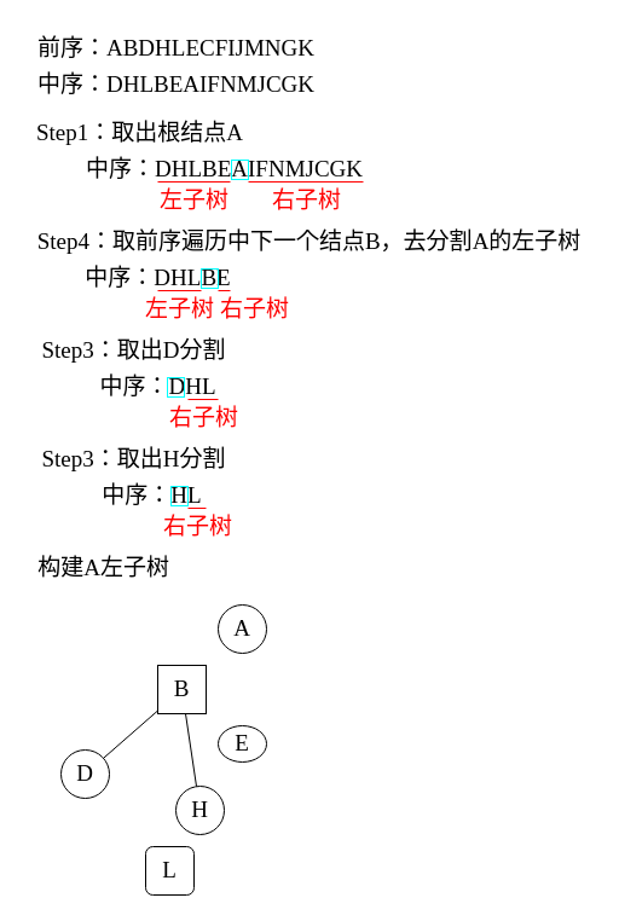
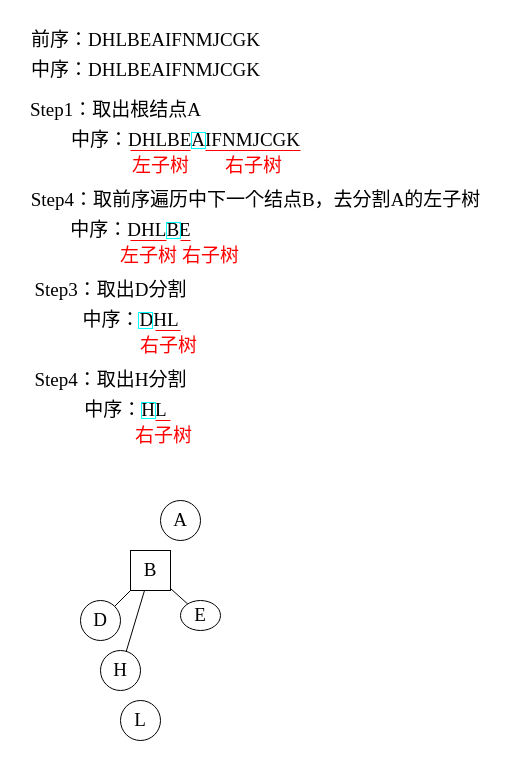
- <mxCell id="2" value="&lt;font face=&quot;SimSun&quot;&gt;前序：&lt;/font&gt;ABDHLECFIJMNGK" style="text;html=1;align=center;verticalAlign=middle;resizable=0;points=[];autosize=1;strokeColor=none;fillColor=none;fontFamily=Times New Roman;fontSize=19;" parent="1" vertex="1"><mxGeometry x="20" y="20" width="250" height="40" as="geometry" /></mxCell>
+ <mxCell id="2" value="&lt;font face=&quot;SimSun&quot;&gt;前序：&lt;/font&gt;DHLBEAIFNMJCGK" style="text;html=1;align=center;verticalAlign=middle;resizable=0;points=[];autosize=1;strokeColor=none;fillColor=none;fontFamily=Times New Roman;fontSize=19;" parent="1" vertex="1"><mxGeometry x="20" y="20" width="250" height="40" as="geometry" /></mxCell>
- <mxCell id="18" value="Step3：&lt;font face=&quot;SimSun&quot;&gt;取出&lt;/font&gt;H&lt;font face=&quot;SimSun&quot;&gt;分割&lt;/font&gt;" style="text;html=1;align=center;verticalAlign=middle;resizable=0;points=[];autosize=1;strokeColor=none;fillColor=none;fontSize=19;fontFamily=Times New Roman;" vertex="1" parent="1"><mxGeometry x="20" y="360" width="180" height="40" as="geometry" /></mxCell>
+ <mxCell id="18" value="Step4：&lt;font face=&quot;SimSun&quot;&gt;取出&lt;/font&gt;H&lt;font face=&quot;SimSun&quot;&gt;分割&lt;/font&gt;" style="text;html=1;align=center;verticalAlign=middle;resizable=0;points=[];autosize=1;strokeColor=none;fillColor=none;fontSize=19;fontFamily=Times New Roman;" vertex="1" parent="1"><mxGeometry x="20" y="360" width="180" height="40" as="geometry" /></mxCell>
- <mxCell id="22" value="&lt;font face=&quot;SimSun&quot;&gt;构建&lt;/font&gt;A&lt;font face=&quot;SimSun&quot;&gt;左子树&lt;/font&gt;" style="text;html=1;align=center;verticalAlign=middle;resizable=0;points=[];autosize=1;strokeColor=none;fillColor=none;fontSize=19;fontFamily=Times New Roman;" vertex="1" parent="1"><mxGeometry x="20" y="450" width="130" height="40" as="geometry" /></mxCell>
- <mxCell id="23" value="A" style="ellipse;whiteSpace=wrap;html=1;fontFamily=Times New Roman;fontSize=19;" vertex="1" parent="1"><mxGeometry x="180" y="500" width="40" height="40" as="geometry" /></mxCell>
+ <mxCell id="23" value="A" style="ellipse;whiteSpace=wrap;html=1;fontFamily=Times New Roman;fontSize=19;" vertex="1" parent="1"><mxGeometry x="160" y="500" width="40" height="40" as="geometry" /></mxCell>
+ <mxCell id="25" style="edgeStyle=none;html=1;fontFamily=Times New Roman;fontSize=19;endArrow=none;endFill=0;" edge="1" parent="1" source="26" target="28"><mxGeometry relative="1" as="geometry" /></mxCell>
- <mxCell id="27" value="D" style="ellipse;whiteSpace=wrap;html=1;fontFamily=Times New Roman;fontSize=19;" vertex="1" parent="1"><mxGeometry x="50" y="620" width="40" height="40" as="geometry" /></mxCell>
+ <mxCell id="27" value="D" style="ellipse;whiteSpace=wrap;html=1;fontFamily=Times New Roman;fontSize=19;" vertex="1" parent="1"><mxGeometry x="80" y="600" width="40" height="40" as="geometry" /></mxCell>
- <mxCell id="30" value="H" style="ellipse;whiteSpace=wrap;html=1;fontFamily=Times New Roman;fontSize=19;" vertex="1" parent="1"><mxGeometry x="145" y="650" width="40" height="40" as="geometry" /></mxCell>
+ <mxCell id="30" value="H" style="ellipse;whiteSpace=wrap;html=1;fontFamily=Times New Roman;fontSize=19;" vertex="1" parent="1"><mxGeometry x="100" y="650" width="40" height="40" as="geometry" /></mxCell>
- <mxCell id="31" value="L" style="whiteSpace=wrap;html=1;fontFamily=Times New Roman;fontSize=19;rounded=1;" vertex="1" parent="1"><mxGeometry x="120" y="700" width="40" height="40" as="geometry" /></mxCell>
+ <mxCell id="31" value="L" style="ellipse;whiteSpace=wrap;html=1;fontFamily=Times New Roman;fontSize=19;" vertex="1" parent="1"><mxGeometry x="120" y="700" width="40" height="40" as="geometry" /></mxCell>
